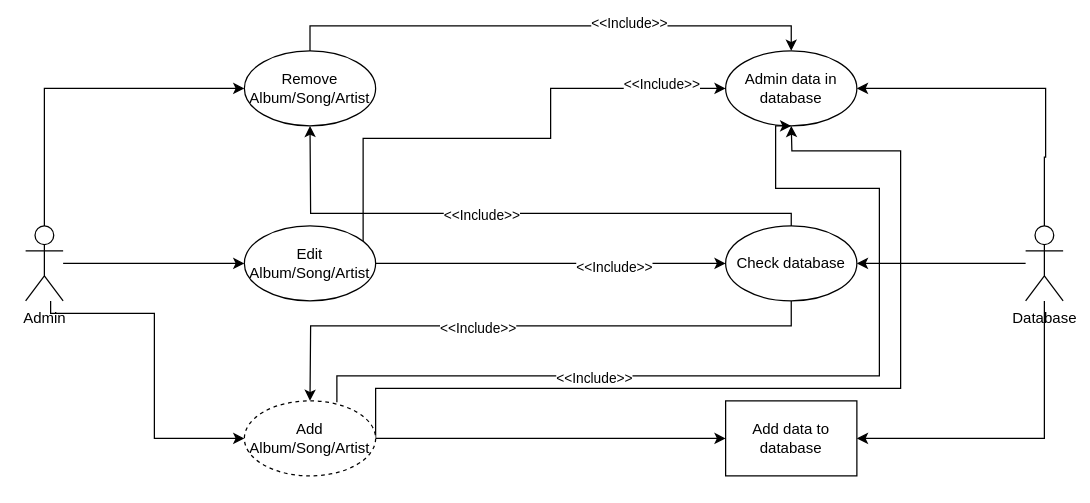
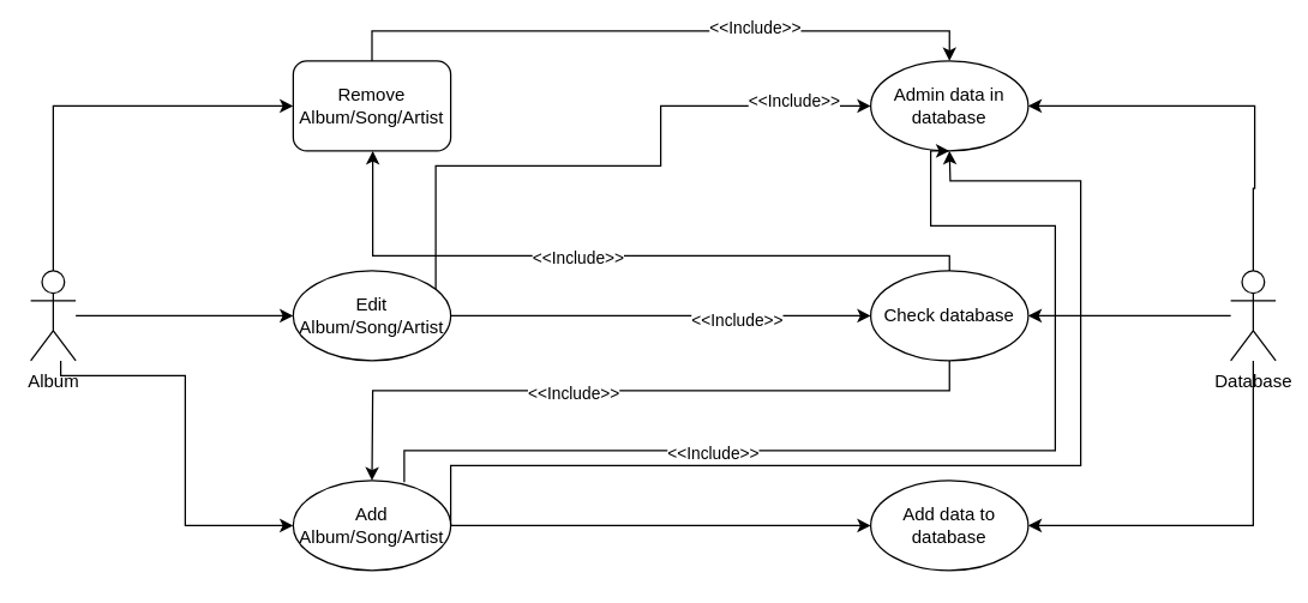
- <mxCell id="12" value="&lt;div&gt;Remove&lt;/div&gt;&lt;div&gt;Album/Song/Artist&lt;br&gt;&lt;/div&gt;" style="ellipse;whiteSpace=wrap;html=1;" vertex="1" parent="1"><mxGeometry x="195" y="40" width="105" height="60" as="geometry" /></mxCell>
+ <mxCell id="12" value="&lt;div&gt;Remove&lt;/div&gt;&lt;div&gt;Album/Song/Artist&lt;br&gt;&lt;/div&gt;" style="whiteSpace=wrap;html=1;rounded=1;" vertex="1" parent="1"><mxGeometry x="195" y="40" width="105" height="60" as="geometry" /></mxCell>
- <mxCell id="9" value="Admin" style="shape=umlActor;verticalLabelPosition=bottom;verticalAlign=top;html=1;outlineConnect=0;" vertex="1" parent="1"><mxGeometry x="20" y="180" width="30" height="60" as="geometry" /></mxCell>
+ <mxCell id="9" value="Album" style="shape=umlActor;verticalLabelPosition=bottom;verticalAlign=top;html=1;outlineConnect=0;" vertex="1" parent="1"><mxGeometry x="20" y="180" width="30" height="60" as="geometry" /></mxCell>
- <mxCell id="18" value="&lt;div&gt;Add&lt;/div&gt;&lt;div&gt;Album/Song/Artist&lt;br&gt;&lt;/div&gt;" style="ellipse;whiteSpace=wrap;html=1;dashed=1;" vertex="1" parent="1"><mxGeometry x="195" y="320" width="105" height="60" as="geometry" /></mxCell>
+ <mxCell id="18" value="&lt;div&gt;Add&lt;/div&gt;&lt;div&gt;Album/Song/Artist&lt;br&gt;&lt;/div&gt;" style="ellipse;whiteSpace=wrap;html=1;" vertex="1" parent="1"><mxGeometry x="195" y="320" width="105" height="60" as="geometry" /></mxCell>
- <mxCell id="27" value="Add data to database" style="whiteSpace=wrap;html=1;rounded=0;" vertex="1" parent="1"><mxGeometry x="580" y="320" width="105" height="60" as="geometry" /></mxCell>
+ <mxCell id="27" value="Add data to database" style="ellipse;whiteSpace=wrap;html=1;" vertex="1" parent="1"><mxGeometry x="580" y="320" width="105" height="60" as="geometry" /></mxCell>
